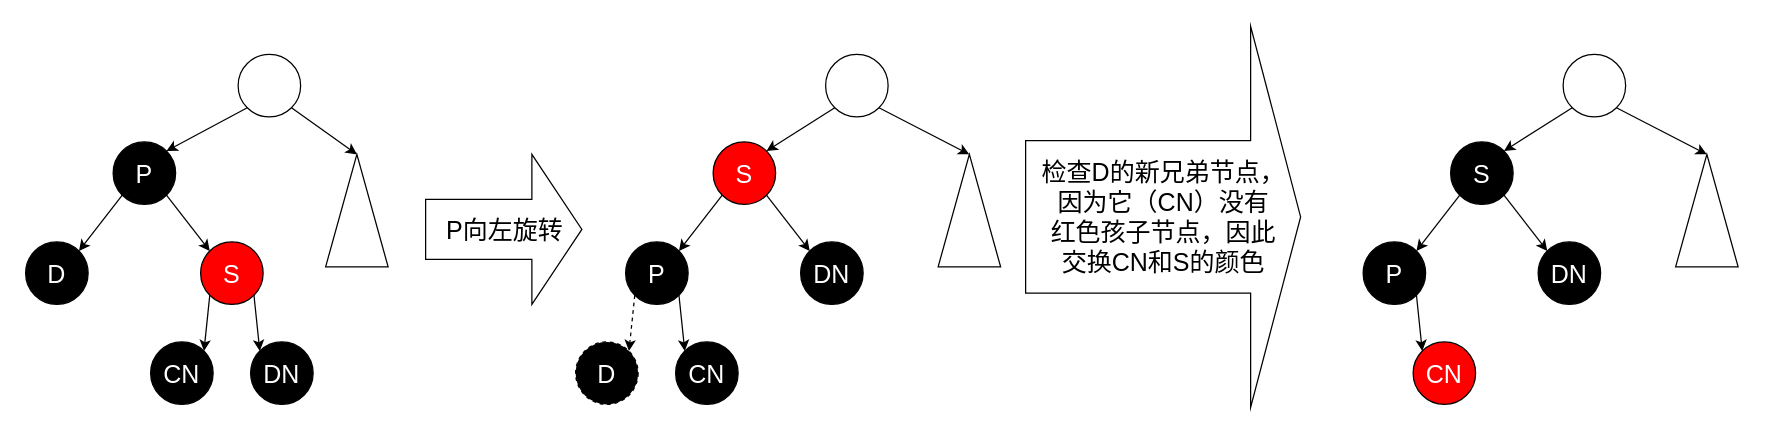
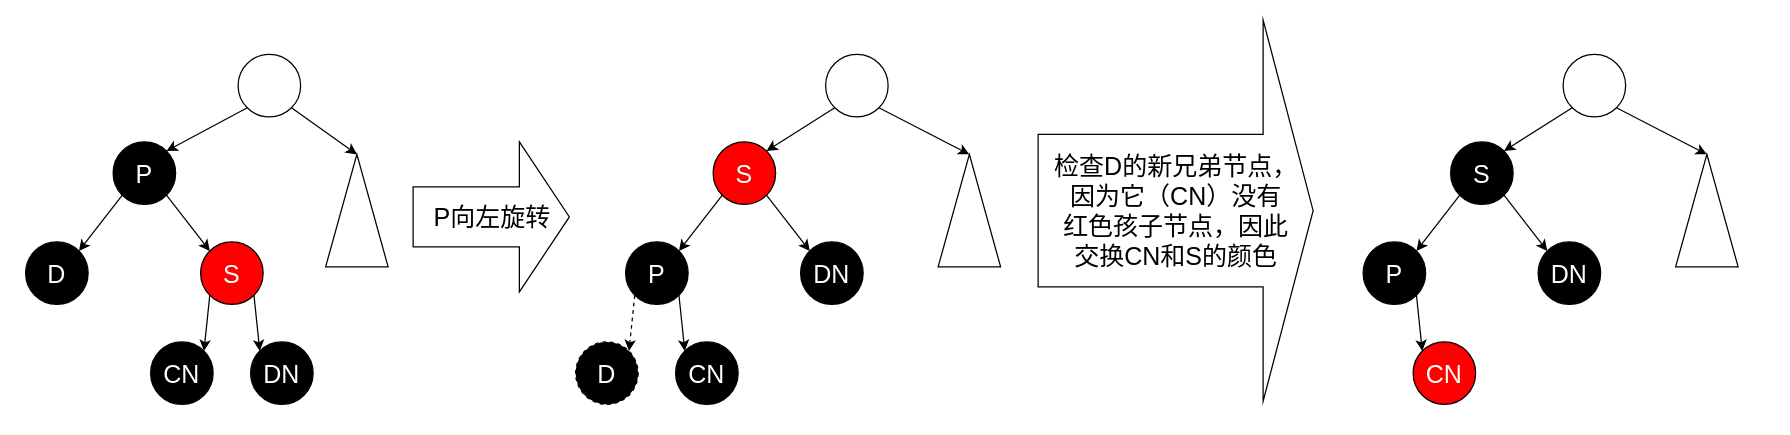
- <mxCell id="40" value="&lt;font color=&quot;#000000&quot;&gt;检查D的新兄弟节点，&lt;br&gt;因为它（CN）没有&lt;br&gt;红色孩子节点，因此&lt;br&gt;交换CN和S的颜色&lt;br&gt;&lt;/font&gt;" style="html=1;shadow=0;dashed=0;align=center;verticalAlign=middle;shape=mxgraph.arrows2.arrow;dy=0.6;dx=40;notch=0;sketch=0;strokeColor=#000000;fontSize=20;fontColor=#FFFFFF;fillColor=#FFFFFF;" parent="1" vertex="1"><mxGeometry x="820" y="20.5" width="220" height="305" as="geometry" /></mxCell>
+ <mxCell id="40" value="&lt;font color=&quot;#000000&quot;&gt;检查D的新兄弟节点，&lt;br&gt;因为它（CN）没有&lt;br&gt;红色孩子节点，因此&lt;br&gt;交换CN和S的颜色&lt;br&gt;&lt;/font&gt;" style="html=1;shadow=0;dashed=0;align=center;verticalAlign=middle;shape=mxgraph.arrows2.arrow;dy=0.6;dx=40;notch=0;sketch=0;strokeColor=#000000;fontSize=20;fontColor=#FFFFFF;fillColor=#FFFFFF;" parent="1" vertex="1"><mxGeometry x="830" y="15.5" width="220" height="305" as="geometry" /></mxCell>
- <mxCell id="13" value="&lt;font color=&quot;#000000&quot;&gt;P向左旋转&lt;br&gt;&lt;/font&gt;" style="html=1;shadow=0;dashed=0;align=center;verticalAlign=middle;shape=mxgraph.arrows2.arrow;dy=0.6;dx=40;notch=0;sketch=0;strokeColor=#000000;fontSize=20;fontColor=#FFFFFF;fillColor=#FFFFFF;" parent="1" vertex="1"><mxGeometry x="340" y="123" width="125" height="120" as="geometry" /></mxCell>
+ <mxCell id="13" value="&lt;font color=&quot;#000000&quot;&gt;P向左旋转&lt;br&gt;&lt;/font&gt;" style="html=1;shadow=0;dashed=0;align=center;verticalAlign=middle;shape=mxgraph.arrows2.arrow;dy=0.6;dx=40;notch=0;sketch=0;strokeColor=#000000;fontSize=20;fontColor=#FFFFFF;fillColor=#FFFFFF;" parent="1" vertex="1"><mxGeometry x="330" y="113" width="125" height="120" as="geometry" /></mxCell>
